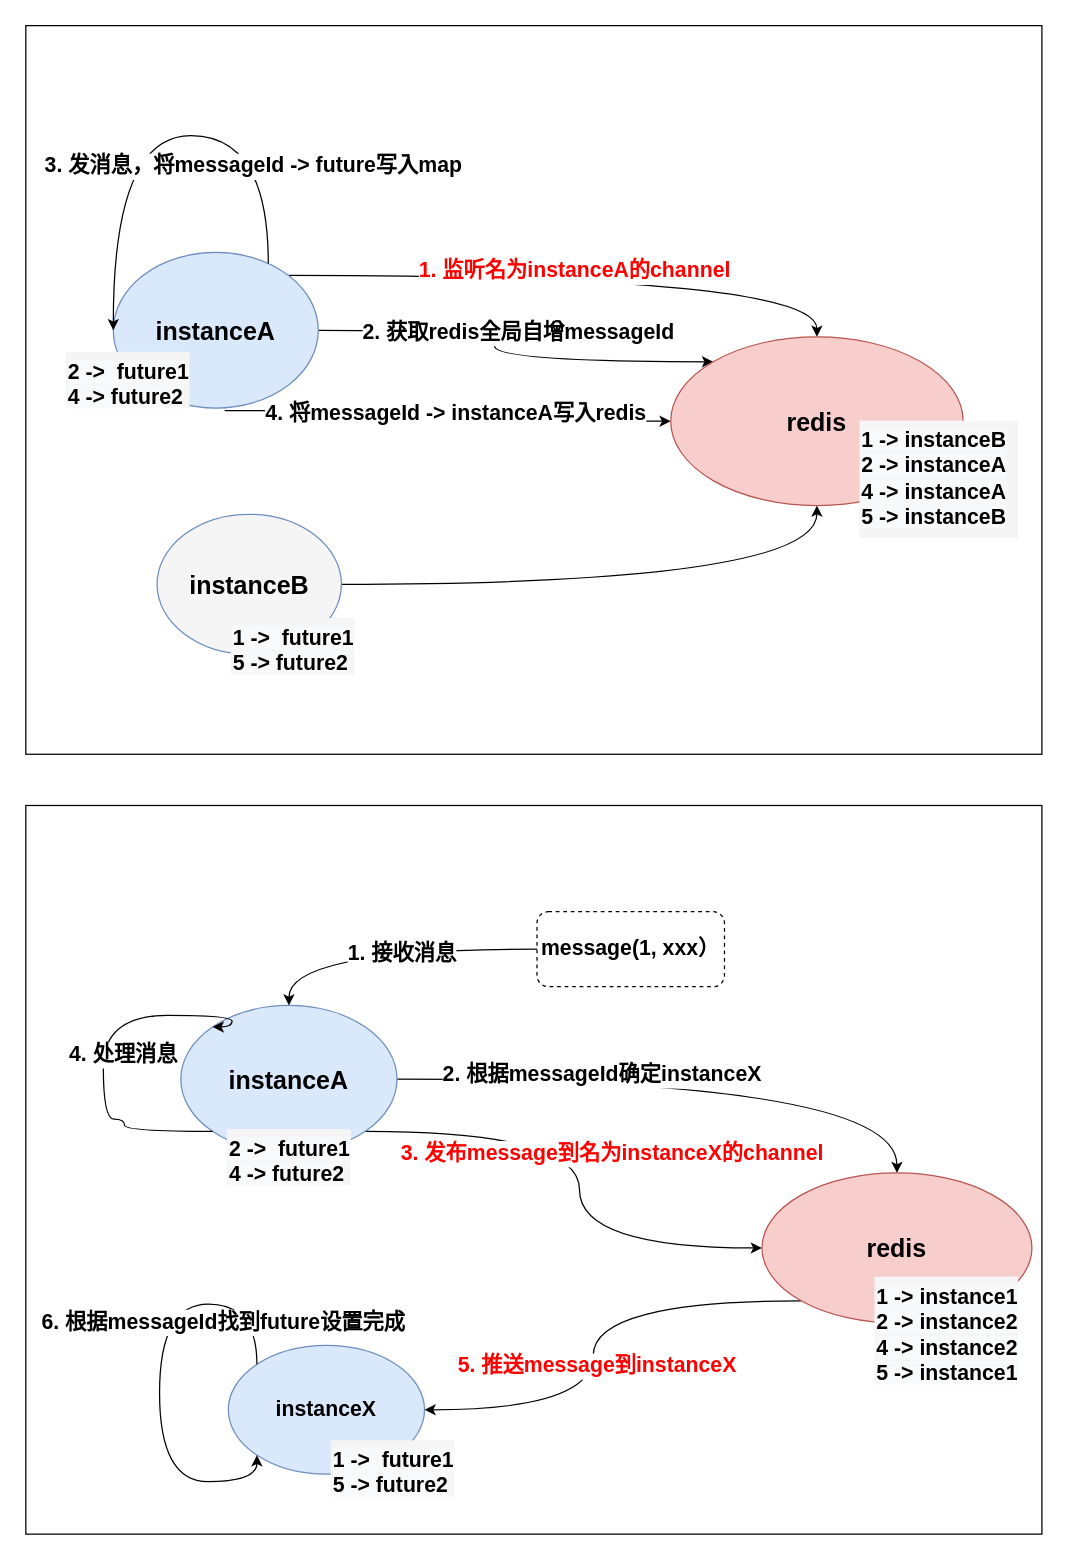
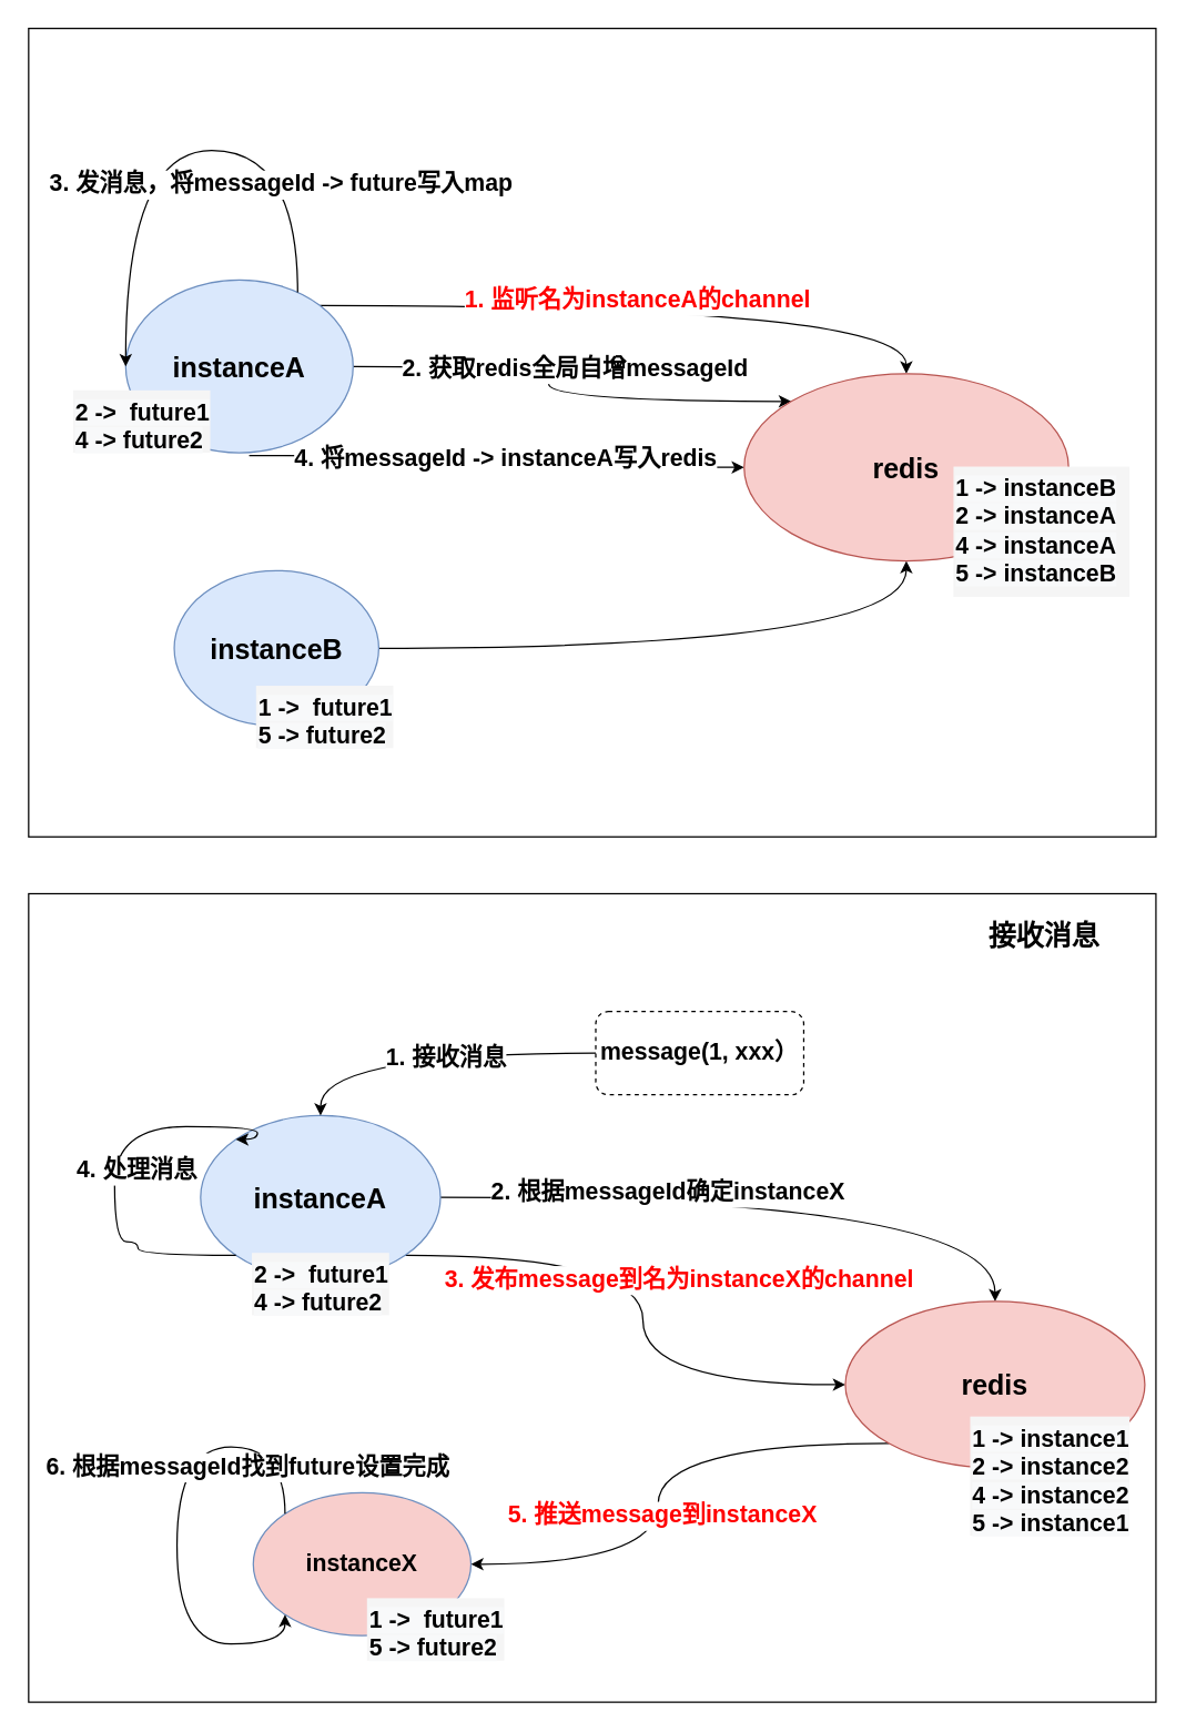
- <mxCell id="13" value="instanceB" style="ellipse;whiteSpace=wrap;html=1;fontSize=20;fontStyle=1;fillColor=#f5f5f5;strokeColor=#6c8ebf;" vertex="1" parent="1"><mxGeometry x="125" y="411" width="147.5" height="112" as="geometry" /></mxCell>
+ <mxCell id="13" value="instanceB" style="ellipse;whiteSpace=wrap;html=1;fontSize=20;fontStyle=1;fillColor=#dae8fc;strokeColor=#6c8ebf;" vertex="1" parent="1"><mxGeometry x="125" y="411" width="147.5" height="112" as="geometry" /></mxCell>
+ <mxCell id="3" value="接收消息" style="text;html=1;strokeColor=none;fillColor=none;align=center;verticalAlign=middle;whiteSpace=wrap;rounded=0;fontSize=20;fontStyle=1" vertex="1" parent="1"><mxGeometry x="707" y="664" width="91" height="20" as="geometry" /></mxCell>
- <mxCell id="20" value="instanceX" style="ellipse;whiteSpace=wrap;html=1;fontSize=17;fontStyle=1;fillColor=#dae8fc;strokeColor=#6c8ebf;" vertex="1" parent="1"><mxGeometry x="182" y="1076" width="157" height="103" as="geometry" /></mxCell>
+ <mxCell id="20" value="instanceX" style="ellipse;whiteSpace=wrap;html=1;fontSize=17;fontStyle=1;fillColor=#f8cecc;strokeColor=#6c8ebf;" vertex="1" parent="1"><mxGeometry x="182" y="1076" width="157" height="103" as="geometry" /></mxCell>
